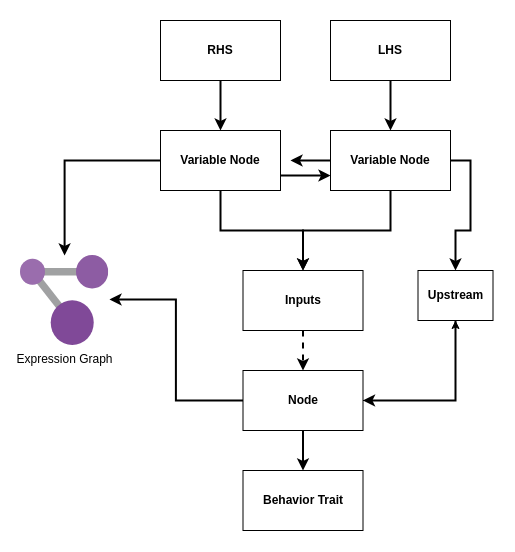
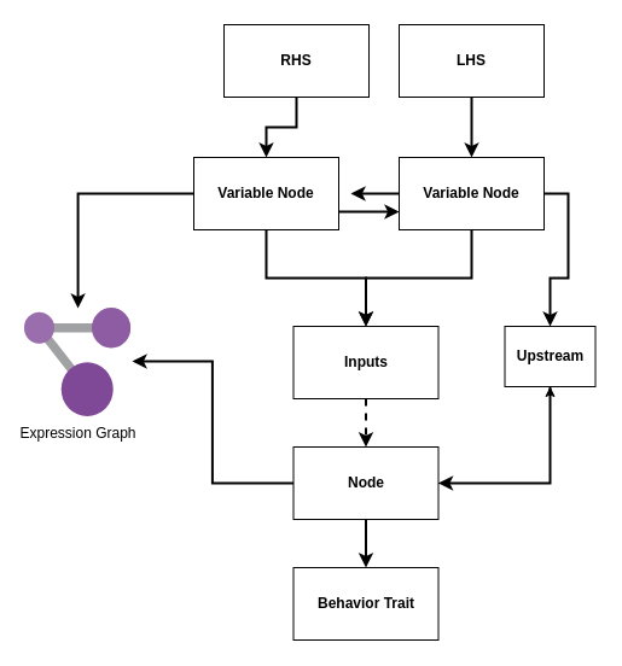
- <mxCell id="3" value="&lt;b&gt;RHS&lt;/b&gt;" style="rounded=0;whiteSpace=wrap;html=1;" vertex="1" parent="1"><mxGeometry x="160" y="20" width="120" height="60" as="geometry" /></mxCell>
+ <mxCell id="3" value="&lt;b&gt;RHS&lt;/b&gt;" style="rounded=0;whiteSpace=wrap;html=1;" vertex="1" parent="1"><mxGeometry x="185" y="20" width="120" height="60" as="geometry" /></mxCell>
